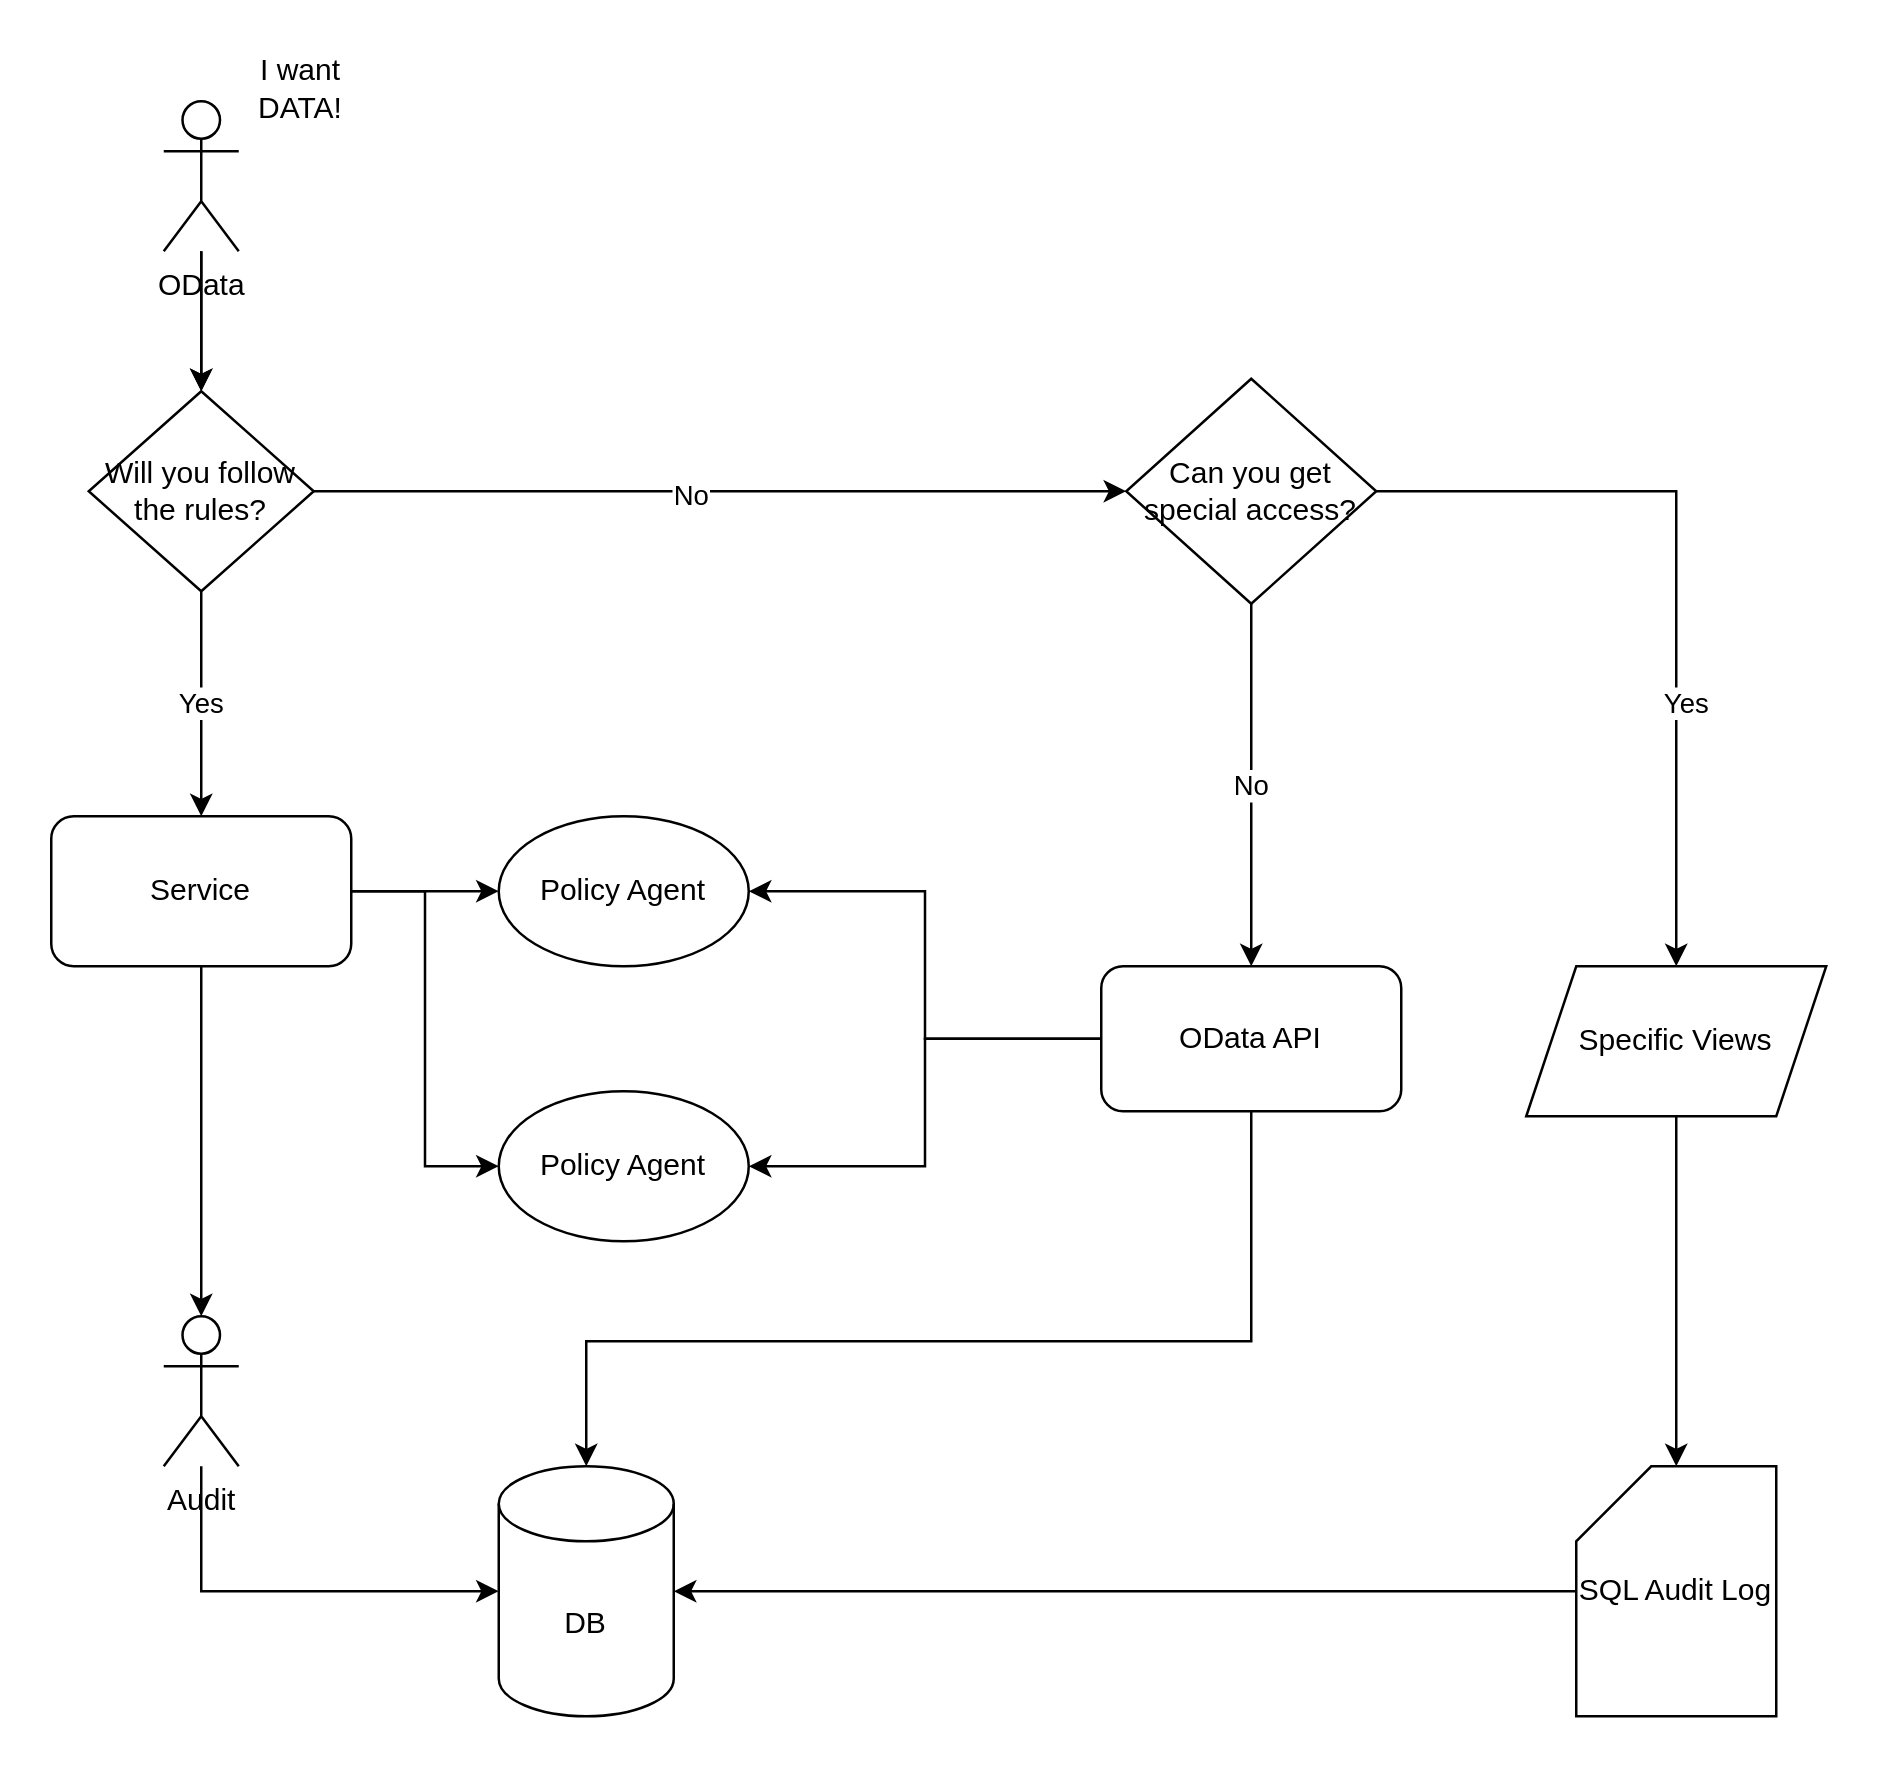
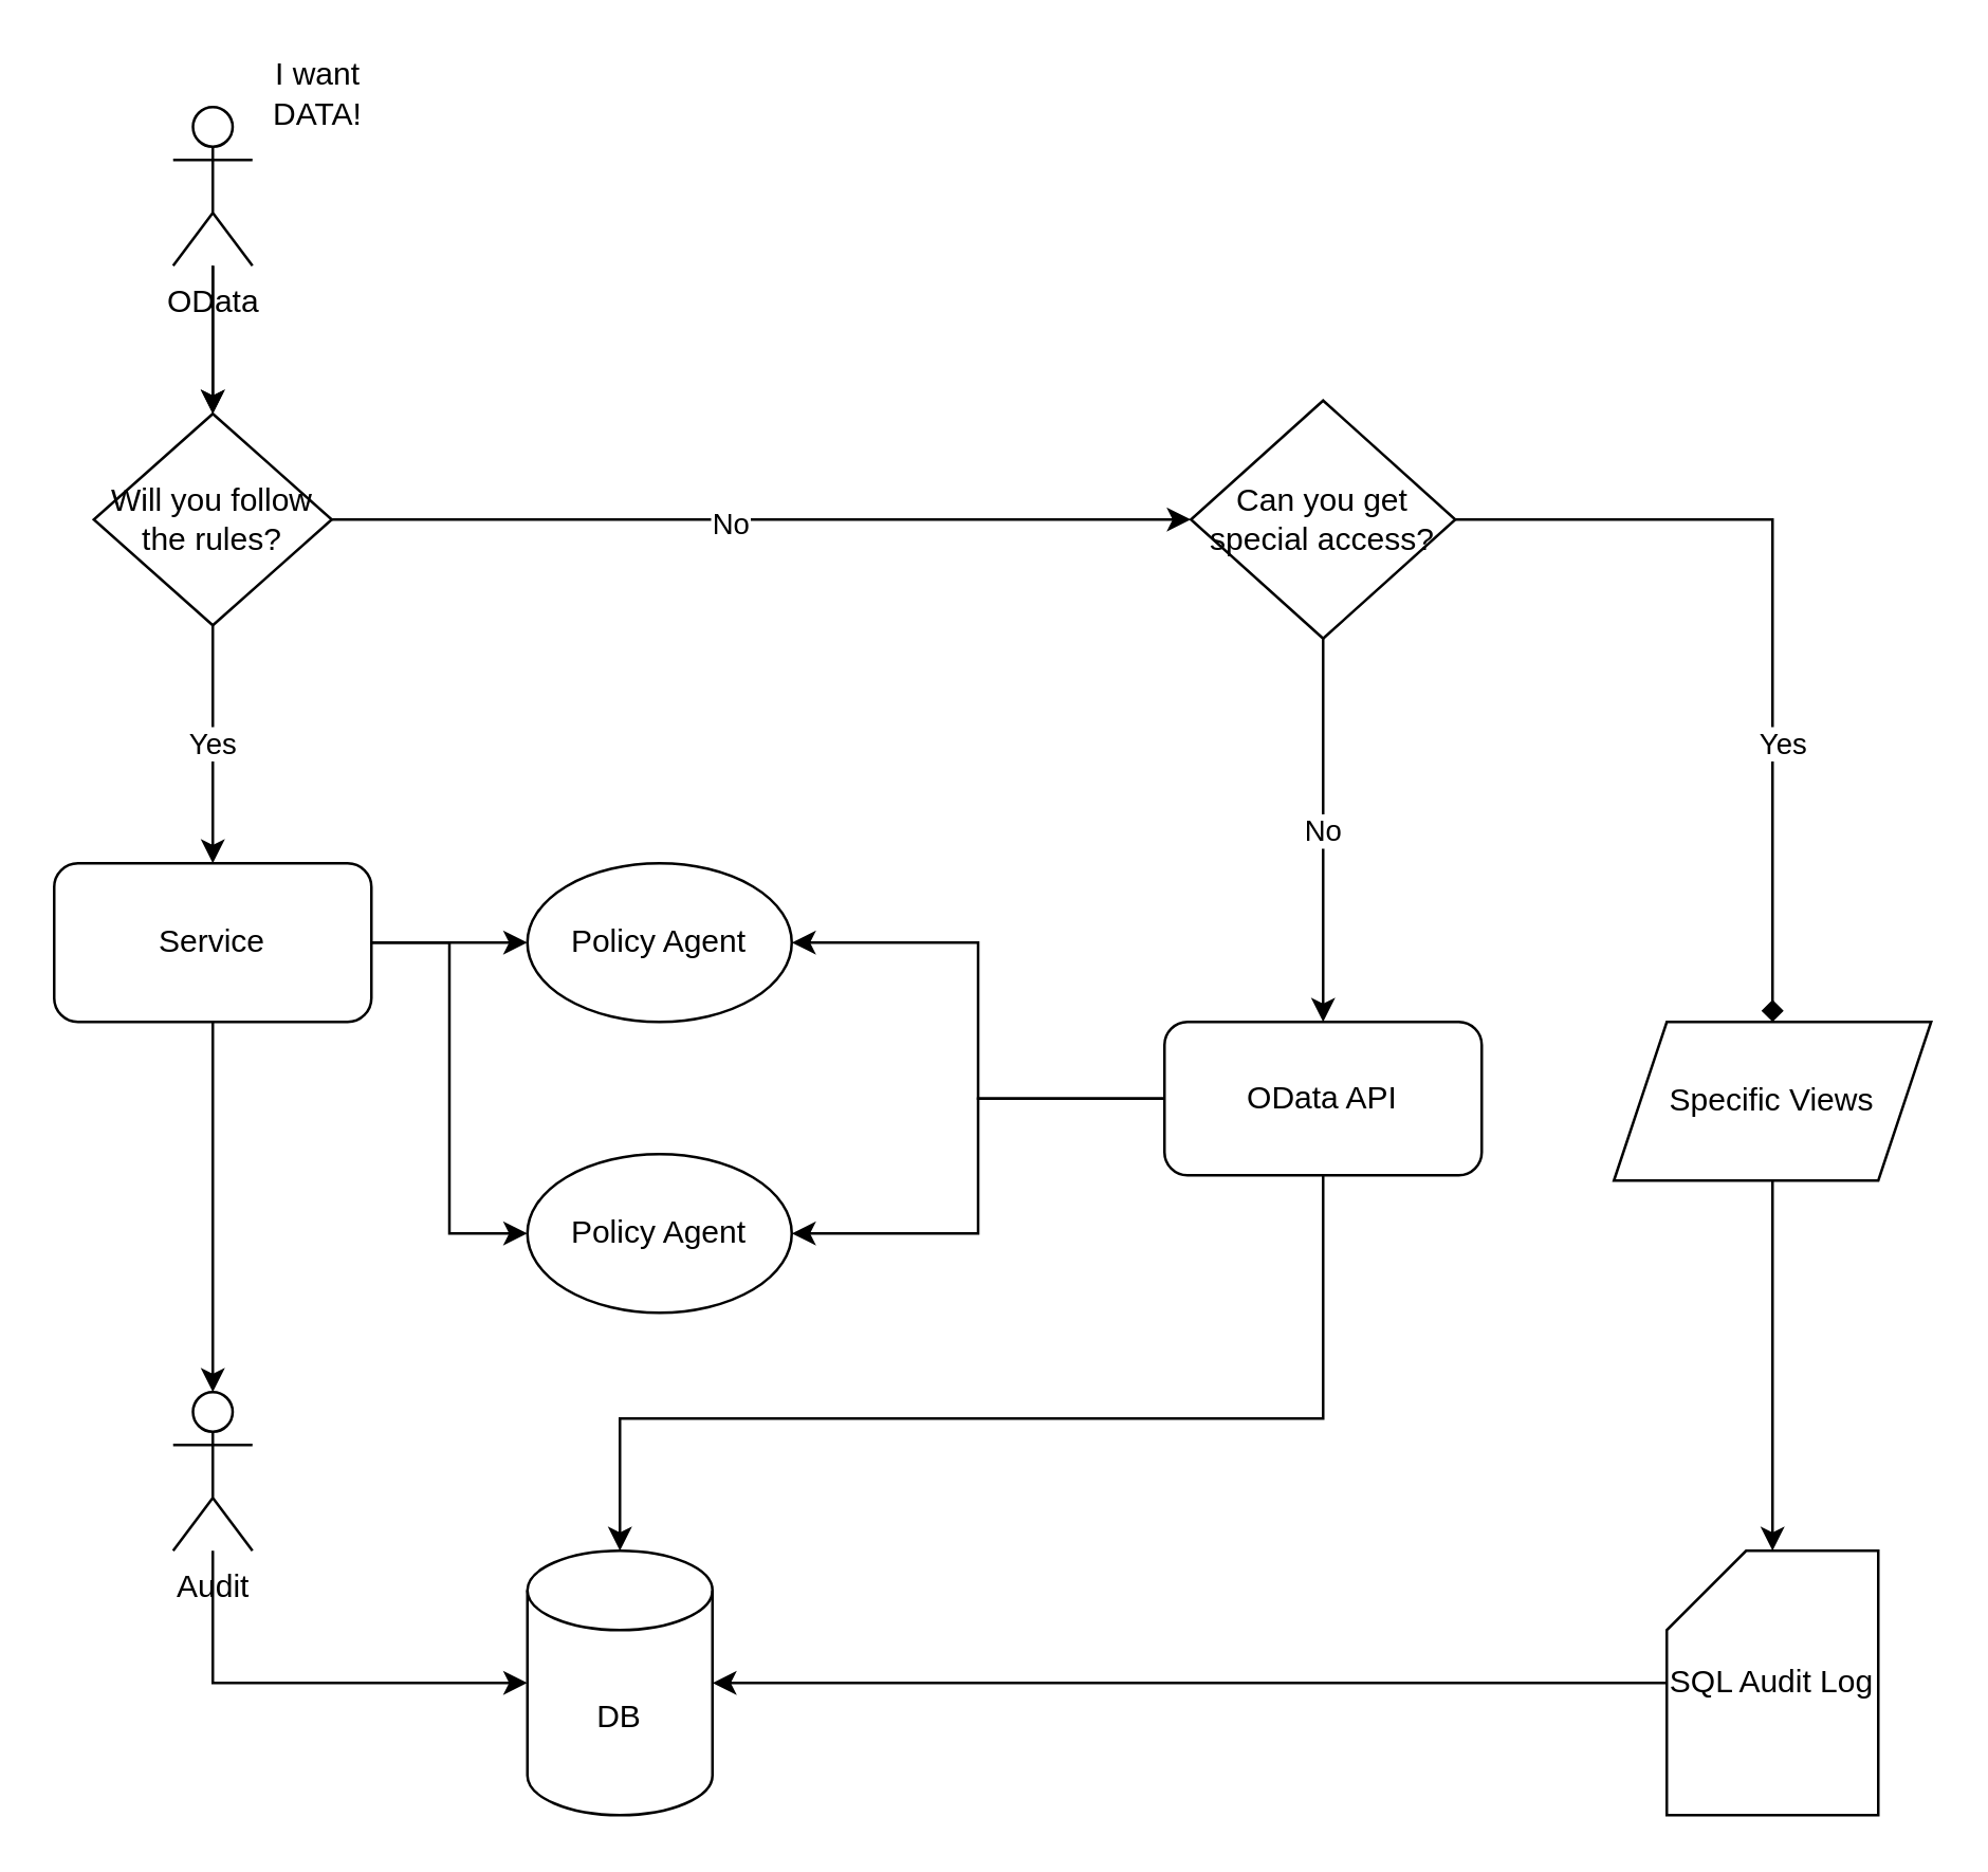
- <mxCell id="28" style="edgeStyle=orthogonalEdgeStyle;rounded=0;orthogonalLoop=1;jettySize=auto;html=1;" edge="1" parent="1" source="30" target="16"><mxGeometry relative="1" as="geometry" /></mxCell>
+ <mxCell id="28" style="edgeStyle=orthogonalEdgeStyle;rounded=0;orthogonalLoop=1;jettySize=auto;html=1;endArrow=diamond;" edge="1" parent="1" source="30" target="16"><mxGeometry relative="1" as="geometry" /></mxCell>
